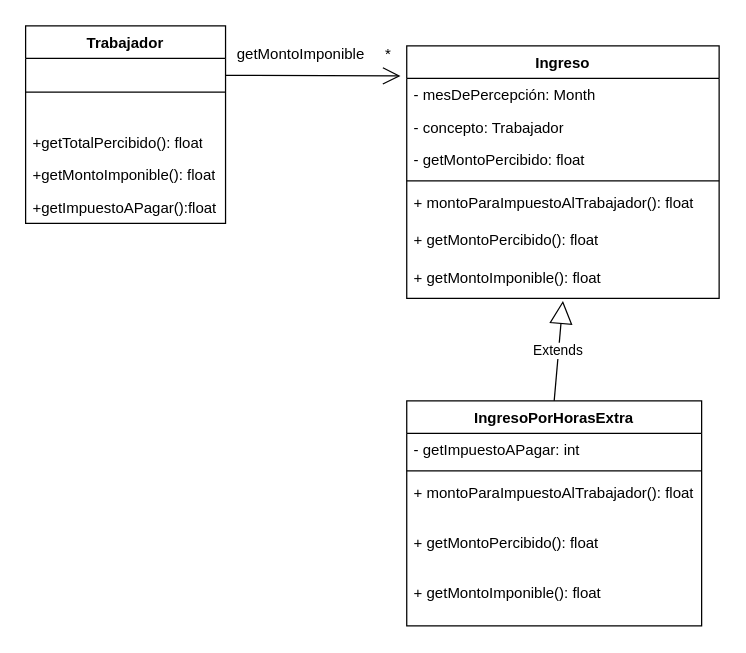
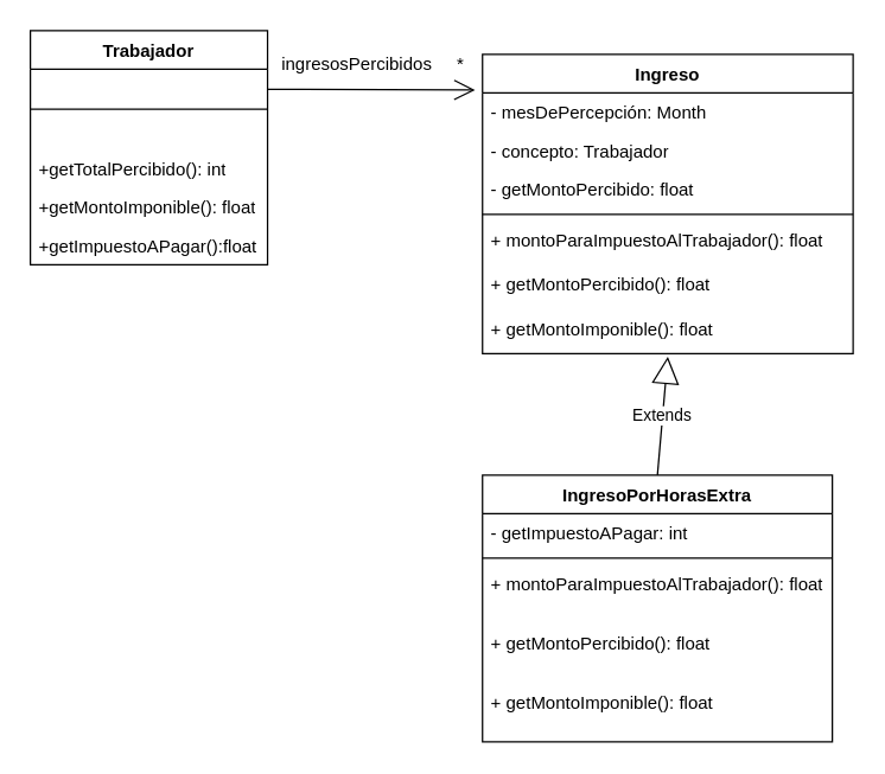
- <mxCell id="8" value="getMontoImponible" style="text;html=1;align=center;verticalAlign=middle;resizable=0;points=[];autosize=1;strokeColor=none;fillColor=none;" vertex="1" parent="1"><mxGeometry x="180" y="28" width="120" height="30" as="geometry" /></mxCell>
+ <mxCell id="8" value="ingresosPercibidos" style="text;html=1;align=center;verticalAlign=middle;resizable=0;points=[];autosize=1;strokeColor=none;fillColor=none;" vertex="1" parent="1"><mxGeometry x="180" y="28" width="120" height="30" as="geometry" /></mxCell>
- <mxCell id="4" value="+getTotalPercibido(): float" style="text;strokeColor=none;fillColor=none;align=left;verticalAlign=top;spacingLeft=4;spacingRight=4;overflow=hidden;rotatable=0;points=[[0,0.5],[1,0.5]];portConstraint=eastwest;whiteSpace=wrap;html=1;" vertex="1" parent="2"><mxGeometry y="80" width="160" height="26" as="geometry" /></mxCell>
+ <mxCell id="4" value="+getTotalPercibido(): int" style="text;strokeColor=none;fillColor=none;align=left;verticalAlign=top;spacingLeft=4;spacingRight=4;overflow=hidden;rotatable=0;points=[[0,0.5],[1,0.5]];portConstraint=eastwest;whiteSpace=wrap;html=1;" vertex="1" parent="2"><mxGeometry y="80" width="160" height="26" as="geometry" /></mxCell>
